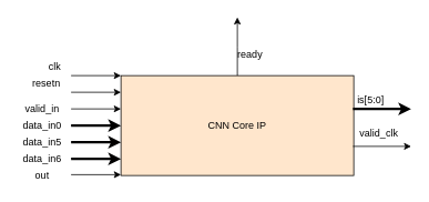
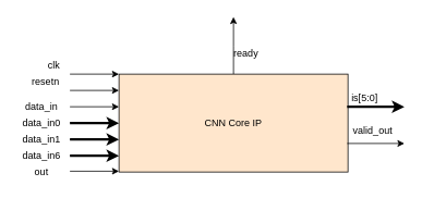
- <mxCell id="17" value="valid_in" style="text;html=1;align=center;verticalAlign=middle;resizable=0;points=[];autosize=1;strokeColor=none;fillColor=none;" vertex="1" parent="1"><mxGeometry x="20" y="120" width="60" height="20" as="geometry" /></mxCell>
+ <mxCell id="17" value="data_in" style="text;html=1;align=center;verticalAlign=middle;resizable=0;points=[];autosize=1;strokeColor=none;fillColor=none;" vertex="1" parent="1"><mxGeometry x="20" y="120" width="60" height="20" as="geometry" /></mxCell>
- <mxCell id="7" value="valid_clk" style="text;html=1;align=center;verticalAlign=middle;resizable=0;points=[];autosize=1;strokeColor=none;fillColor=none;" vertex="1" parent="1"><mxGeometry x="425" y="150" width="60" height="20" as="geometry" /></mxCell>
+ <mxCell id="7" value="valid_out" style="text;html=1;align=center;verticalAlign=middle;resizable=0;points=[];autosize=1;strokeColor=none;fillColor=none;" vertex="1" parent="1"><mxGeometry x="425" y="150" width="60" height="20" as="geometry" /></mxCell>
- <mxCell id="19" value="data_in5" style="text;html=1;align=center;verticalAlign=middle;resizable=0;points=[];autosize=1;strokeColor=none;fillColor=none;" vertex="1" parent="1"><mxGeometry x="20" y="160" width="60" height="20" as="geometry" /></mxCell>
+ <mxCell id="19" value="data_in1" style="text;html=1;align=center;verticalAlign=middle;resizable=0;points=[];autosize=1;strokeColor=none;fillColor=none;" vertex="1" parent="1"><mxGeometry x="20" y="160" width="60" height="20" as="geometry" /></mxCell>
